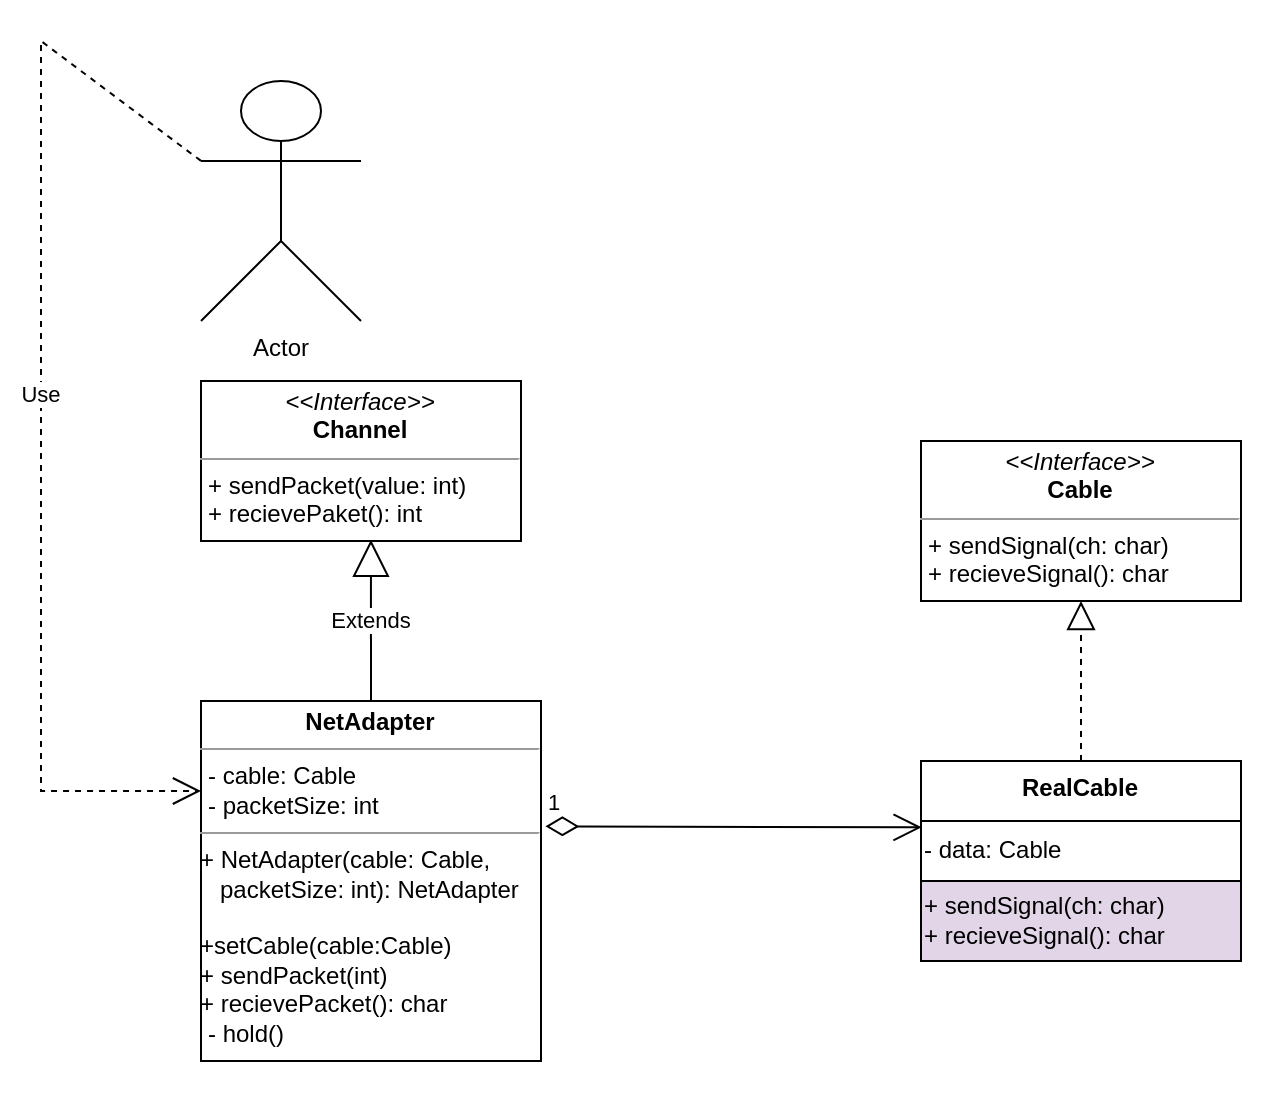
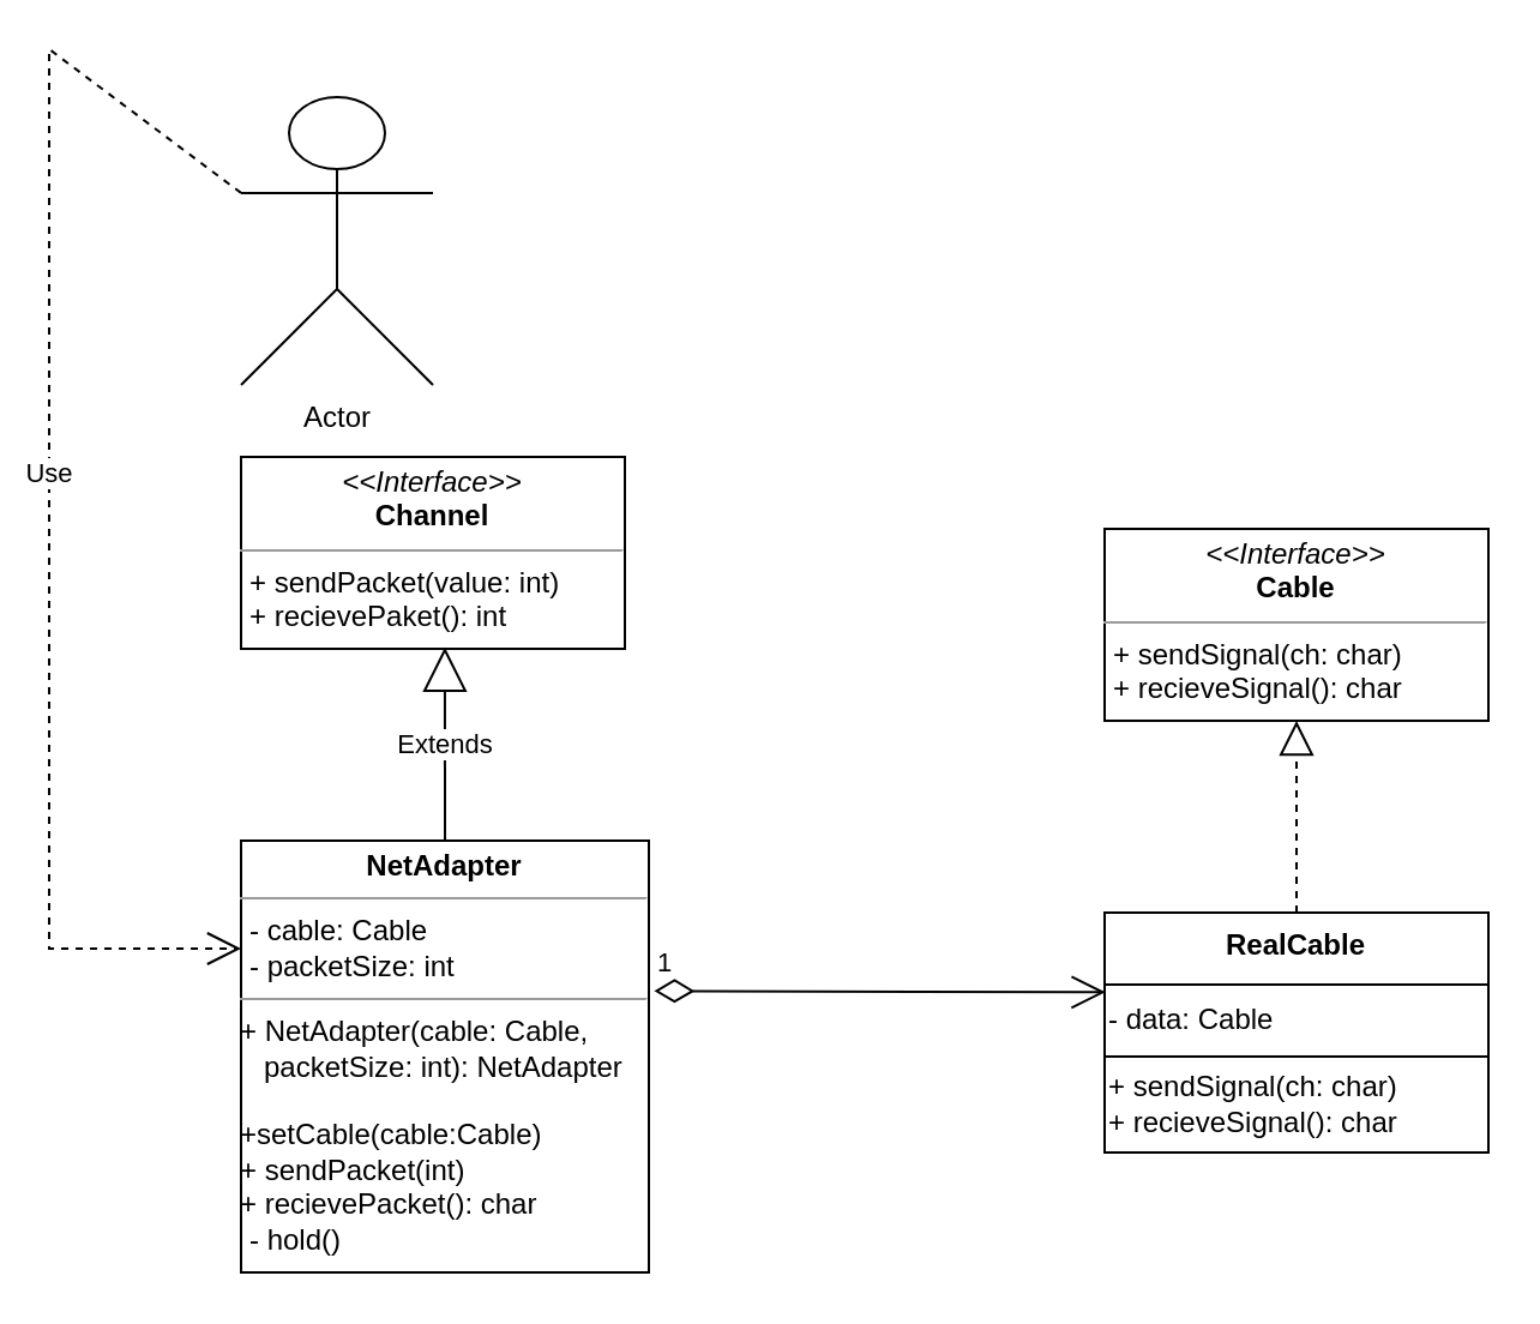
- <mxCell id="11" value="+ sendSignal(ch: char)&lt;br&gt;+ recieveSignal(): char" style="rounded=0;whiteSpace=wrap;html=1;align=left;fillColor=#e1d5e7;" parent="9" vertex="1"><mxGeometry y="60" width="160" height="40" as="geometry" /></mxCell>
+ <mxCell id="11" value="+ sendSignal(ch: char)&lt;br&gt;+ recieveSignal(): char" style="rounded=0;whiteSpace=wrap;html=1;align=left;" parent="9" vertex="1"><mxGeometry y="60" width="160" height="40" as="geometry" /></mxCell>
